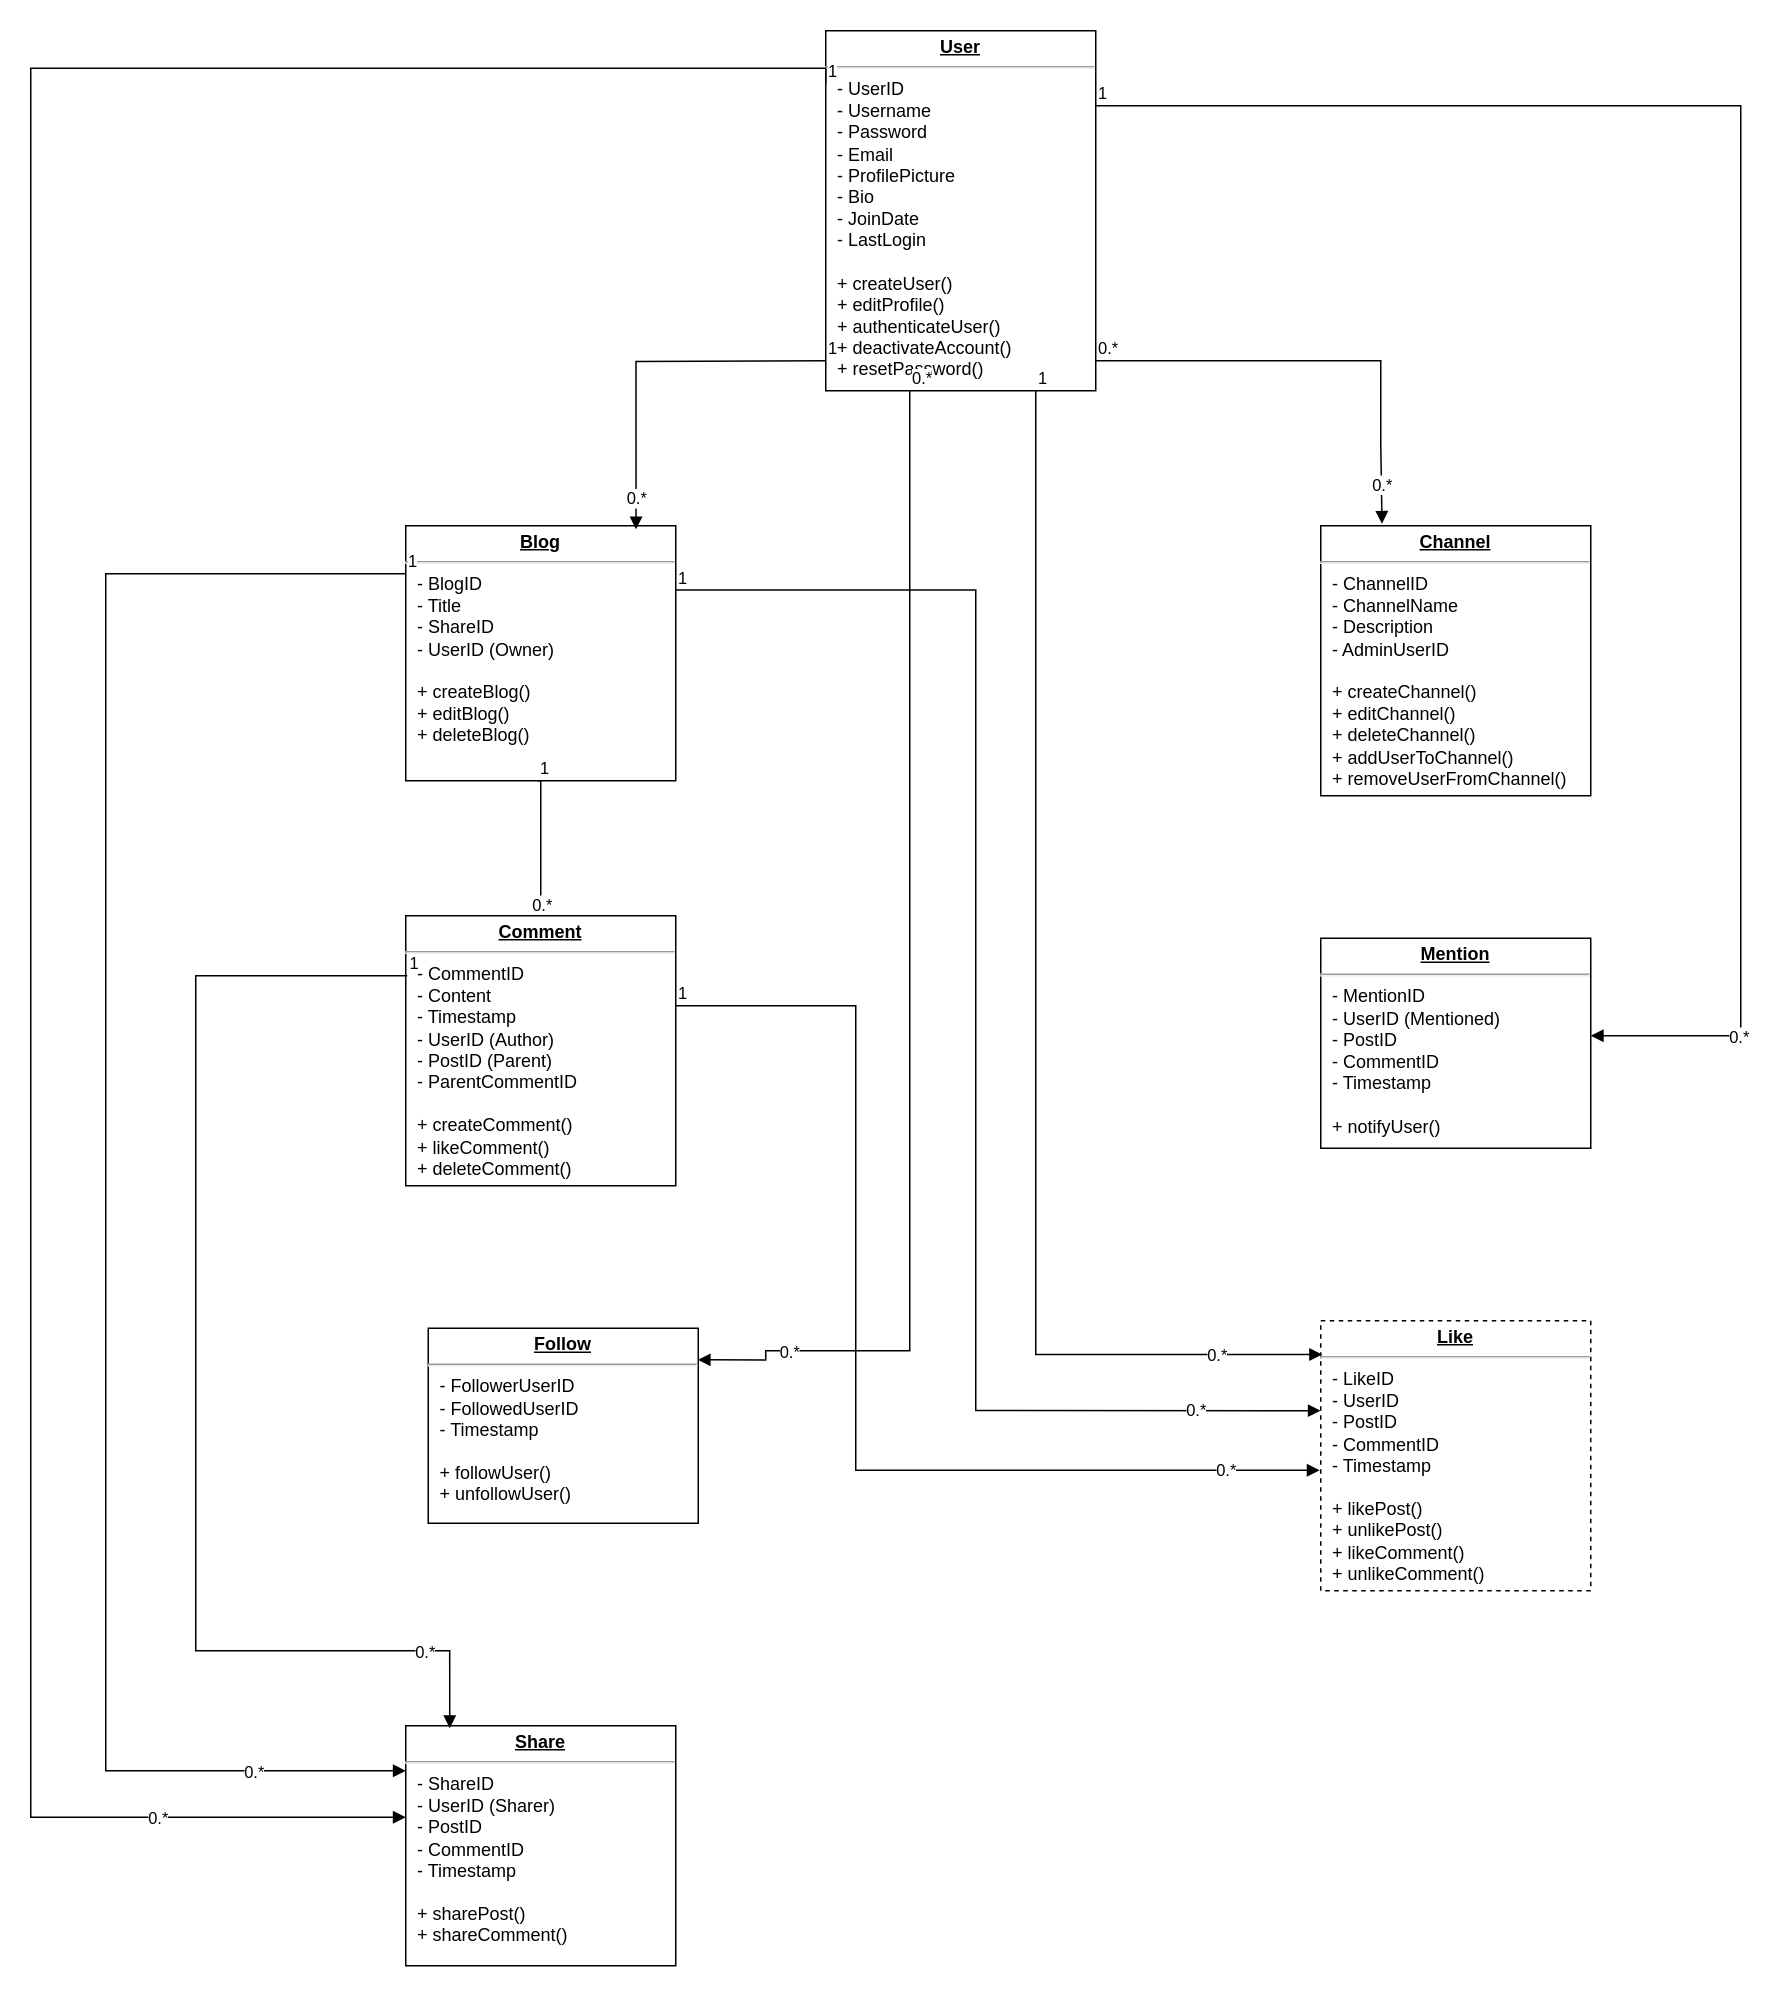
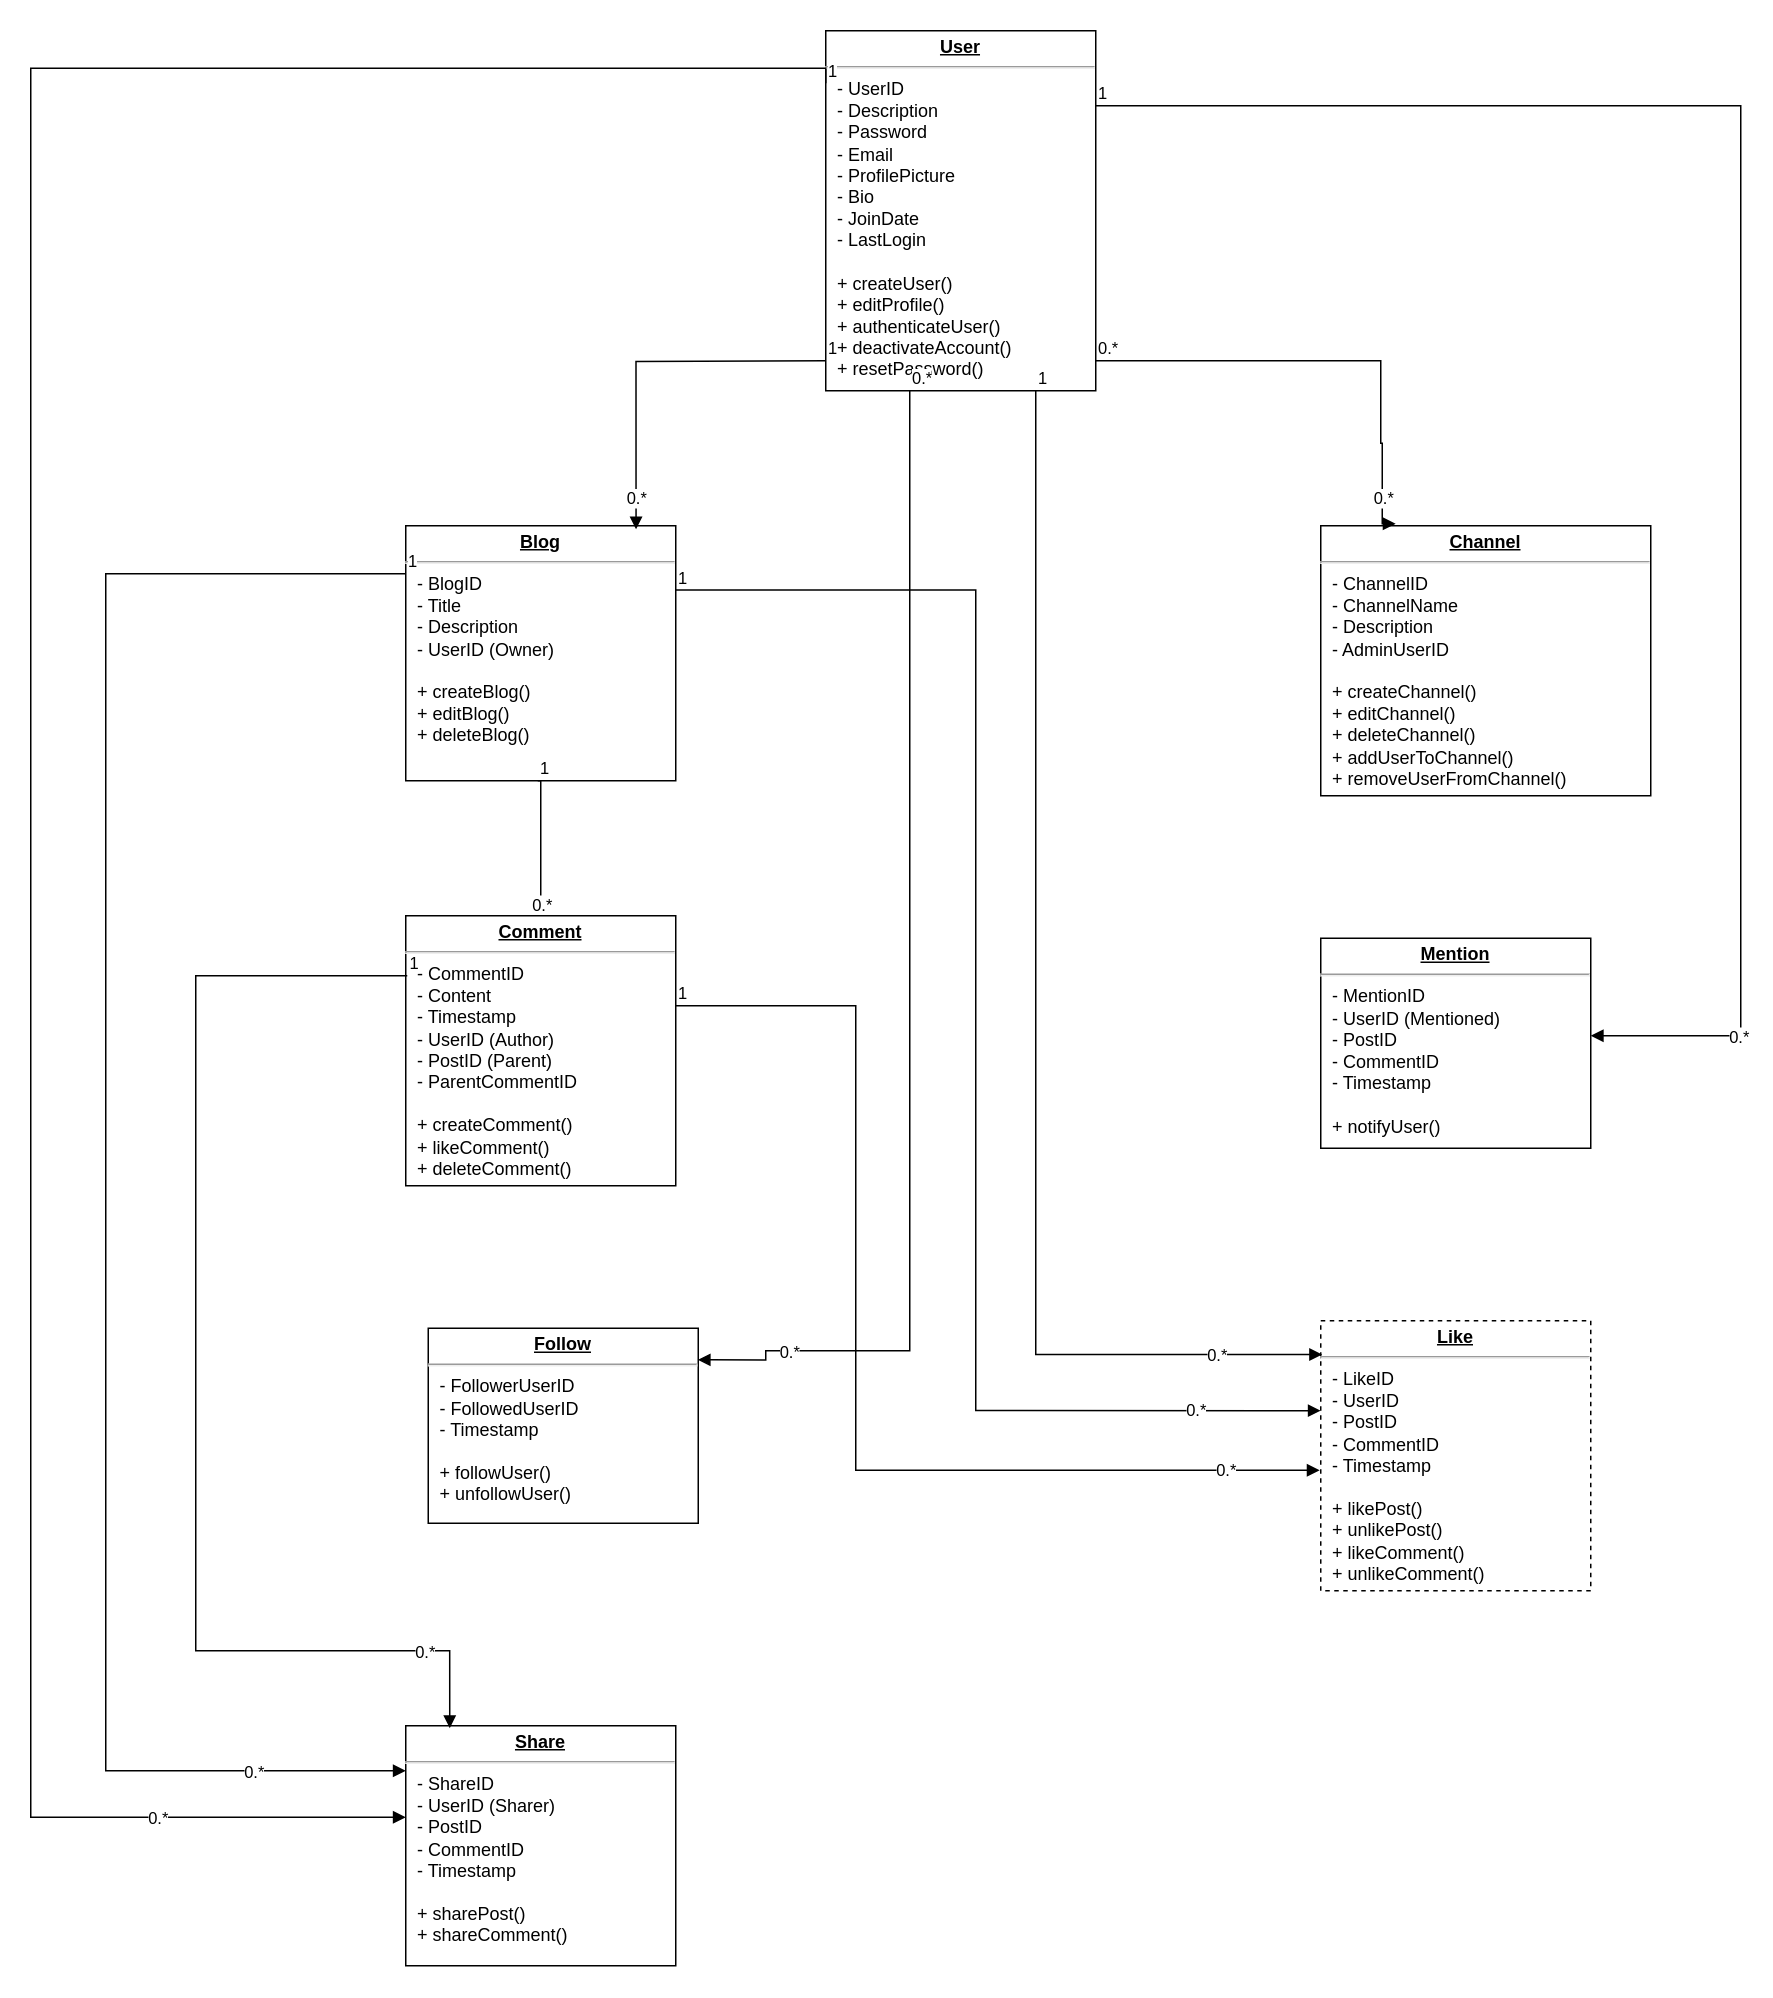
- <mxCell id="2" value="&lt;p style=&quot;margin:0px;margin-top:4px;text-align:center;text-decoration:underline;&quot;&gt;&lt;b&gt;User&lt;/b&gt;&lt;/p&gt;&lt;hr&gt;&lt;p style=&quot;margin:0px;margin-left:8px;&quot;&gt;- UserID&lt;/p&gt;&lt;p style=&quot;margin:0px;margin-left:8px;&quot;&gt;- Username&lt;/p&gt;&lt;p style=&quot;margin:0px;margin-left:8px;&quot;&gt;- Password&lt;/p&gt;&lt;p style=&quot;margin:0px;margin-left:8px;&quot;&gt;- Email&lt;/p&gt;&lt;p style=&quot;margin:0px;margin-left:8px;&quot;&gt;- ProfilePicture&lt;/p&gt;&lt;p style=&quot;margin:0px;margin-left:8px;&quot;&gt;- Bio&lt;/p&gt;&lt;p style=&quot;margin:0px;margin-left:8px;&quot;&gt;- JoinDate&lt;/p&gt;&lt;p style=&quot;margin:0px;margin-left:8px;&quot;&gt;- LastLogin&lt;/p&gt;&lt;p style=&quot;margin:0px;margin-left:8px;&quot;&gt;&lt;br&gt;&lt;/p&gt;&lt;p style=&quot;margin:0px;margin-left:8px;&quot;&gt;+ createUser()&lt;/p&gt;&lt;p style=&quot;margin:0px;margin-left:8px;&quot;&gt;+ editProfile()&lt;/p&gt;&lt;p style=&quot;margin:0px;margin-left:8px;&quot;&gt;+ authenticateUser()&lt;/p&gt;&lt;p style=&quot;margin:0px;margin-left:8px;&quot;&gt;+ deactivateAccount()&lt;/p&gt;&lt;p style=&quot;margin:0px;margin-left:8px;&quot;&gt;+ resetPassword()&lt;/p&gt;" style="verticalAlign=top;align=left;overflow=fill;fontSize=12;fontFamily=Helvetica;html=1;whiteSpace=wrap;" vertex="1" parent="1"><mxGeometry x="550" y="20" width="180" height="240" as="geometry" /></mxCell>
+ <mxCell id="2" value="&lt;p style=&quot;margin:0px;margin-top:4px;text-align:center;text-decoration:underline;&quot;&gt;&lt;b&gt;User&lt;/b&gt;&lt;/p&gt;&lt;hr&gt;&lt;p style=&quot;margin:0px;margin-left:8px;&quot;&gt;- UserID&lt;/p&gt;&lt;p style=&quot;margin:0px;margin-left:8px;&quot;&gt;- Description&lt;/p&gt;&lt;p style=&quot;margin:0px;margin-left:8px;&quot;&gt;- Password&lt;/p&gt;&lt;p style=&quot;margin:0px;margin-left:8px;&quot;&gt;- Email&lt;/p&gt;&lt;p style=&quot;margin:0px;margin-left:8px;&quot;&gt;- ProfilePicture&lt;/p&gt;&lt;p style=&quot;margin:0px;margin-left:8px;&quot;&gt;- Bio&lt;/p&gt;&lt;p style=&quot;margin:0px;margin-left:8px;&quot;&gt;- JoinDate&lt;/p&gt;&lt;p style=&quot;margin:0px;margin-left:8px;&quot;&gt;- LastLogin&lt;/p&gt;&lt;p style=&quot;margin:0px;margin-left:8px;&quot;&gt;&lt;br&gt;&lt;/p&gt;&lt;p style=&quot;margin:0px;margin-left:8px;&quot;&gt;+ createUser()&lt;/p&gt;&lt;p style=&quot;margin:0px;margin-left:8px;&quot;&gt;+ editProfile()&lt;/p&gt;&lt;p style=&quot;margin:0px;margin-left:8px;&quot;&gt;+ authenticateUser()&lt;/p&gt;&lt;p style=&quot;margin:0px;margin-left:8px;&quot;&gt;+ deactivateAccount()&lt;/p&gt;&lt;p style=&quot;margin:0px;margin-left:8px;&quot;&gt;+ resetPassword()&lt;/p&gt;" style="verticalAlign=top;align=left;overflow=fill;fontSize=12;fontFamily=Helvetica;html=1;whiteSpace=wrap;" vertex="1" parent="1"><mxGeometry x="550" y="20" width="180" height="240" as="geometry" /></mxCell>
- <mxCell id="3" value="&lt;p style=&quot;margin:0px;margin-top:4px;text-align:center;text-decoration:underline;&quot;&gt;&lt;b&gt;Blog&lt;/b&gt;&lt;/p&gt;&lt;hr&gt;&lt;p style=&quot;margin:0px;margin-left:8px;&quot;&gt;- BlogID&lt;/p&gt;&lt;p style=&quot;margin:0px;margin-left:8px;&quot;&gt;- Title&lt;/p&gt;&lt;p style=&quot;margin:0px;margin-left:8px;&quot;&gt;- ShareID&lt;/p&gt;&lt;p style=&quot;margin:0px;margin-left:8px;&quot;&gt;- UserID (Owner)&lt;/p&gt;&lt;p style=&quot;margin:0px;margin-left:8px;&quot;&gt;&lt;br&gt;&lt;/p&gt;&lt;p style=&quot;margin:0px;margin-left:8px;&quot;&gt;+ createBlog()&lt;/p&gt;&lt;p style=&quot;margin:0px;margin-left:8px;&quot;&gt;+ editBlog()&lt;/p&gt;&lt;p style=&quot;margin:0px;margin-left:8px;&quot;&gt;+ deleteBlog()&lt;/p&gt;" style="verticalAlign=top;align=left;overflow=fill;fontSize=12;fontFamily=Helvetica;html=1;whiteSpace=wrap;" vertex="1" parent="1"><mxGeometry x="270" y="350" width="180" height="170" as="geometry" /></mxCell>
+ <mxCell id="3" value="&lt;p style=&quot;margin:0px;margin-top:4px;text-align:center;text-decoration:underline;&quot;&gt;&lt;b&gt;Blog&lt;/b&gt;&lt;/p&gt;&lt;hr&gt;&lt;p style=&quot;margin:0px;margin-left:8px;&quot;&gt;- BlogID&lt;/p&gt;&lt;p style=&quot;margin:0px;margin-left:8px;&quot;&gt;- Title&lt;/p&gt;&lt;p style=&quot;margin:0px;margin-left:8px;&quot;&gt;- Description&lt;/p&gt;&lt;p style=&quot;margin:0px;margin-left:8px;&quot;&gt;- UserID (Owner)&lt;/p&gt;&lt;p style=&quot;margin:0px;margin-left:8px;&quot;&gt;&lt;br&gt;&lt;/p&gt;&lt;p style=&quot;margin:0px;margin-left:8px;&quot;&gt;+ createBlog()&lt;/p&gt;&lt;p style=&quot;margin:0px;margin-left:8px;&quot;&gt;+ editBlog()&lt;/p&gt;&lt;p style=&quot;margin:0px;margin-left:8px;&quot;&gt;+ deleteBlog()&lt;/p&gt;" style="verticalAlign=top;align=left;overflow=fill;fontSize=12;fontFamily=Helvetica;html=1;whiteSpace=wrap;" vertex="1" parent="1"><mxGeometry x="270" y="350" width="180" height="170" as="geometry" /></mxCell>
- <mxCell id="7" value="&lt;p style=&quot;margin:0px;margin-top:4px;text-align:center;text-decoration:underline;&quot;&gt;&lt;b&gt;Channel&lt;/b&gt;&lt;/p&gt;&lt;hr&gt;&lt;p style=&quot;margin:0px;margin-left:8px;&quot;&gt;- ChannelID&lt;/p&gt;&lt;p style=&quot;margin:0px;margin-left:8px;&quot;&gt;- ChannelName&lt;/p&gt;&lt;p style=&quot;margin:0px;margin-left:8px;&quot;&gt;- Description&lt;/p&gt;&lt;p style=&quot;margin:0px;margin-left:8px;&quot;&gt;- AdminUserID&lt;/p&gt;&lt;p style=&quot;margin:0px;margin-left:8px;&quot;&gt;&lt;br&gt;&lt;/p&gt;&lt;p style=&quot;margin:0px;margin-left:8px;&quot;&gt;+ createChannel()&lt;/p&gt;&lt;p style=&quot;margin:0px;margin-left:8px;&quot;&gt;+ editChannel()&lt;/p&gt;&lt;p style=&quot;margin:0px;margin-left:8px;&quot;&gt;+ deleteChannel()&lt;/p&gt;&lt;p style=&quot;margin:0px;margin-left:8px;&quot;&gt;+ addUserToChannel()&lt;/p&gt;&lt;p style=&quot;margin:0px;margin-left:8px;&quot;&gt;+ removeUserFromChannel()&lt;/p&gt;" style="verticalAlign=top;align=left;overflow=fill;fontSize=12;fontFamily=Helvetica;html=1;whiteSpace=wrap;" vertex="1" parent="1"><mxGeometry x="880" y="350" width="180" height="180" as="geometry" /></mxCell>
+ <mxCell id="7" value="&lt;p style=&quot;margin:0px;margin-top:4px;text-align:center;text-decoration:underline;&quot;&gt;&lt;b&gt;Channel&lt;/b&gt;&lt;/p&gt;&lt;hr&gt;&lt;p style=&quot;margin:0px;margin-left:8px;&quot;&gt;- ChannelID&lt;/p&gt;&lt;p style=&quot;margin:0px;margin-left:8px;&quot;&gt;- ChannelName&lt;/p&gt;&lt;p style=&quot;margin:0px;margin-left:8px;&quot;&gt;- Description&lt;/p&gt;&lt;p style=&quot;margin:0px;margin-left:8px;&quot;&gt;- AdminUserID&lt;/p&gt;&lt;p style=&quot;margin:0px;margin-left:8px;&quot;&gt;&lt;br&gt;&lt;/p&gt;&lt;p style=&quot;margin:0px;margin-left:8px;&quot;&gt;+ createChannel()&lt;/p&gt;&lt;p style=&quot;margin:0px;margin-left:8px;&quot;&gt;+ editChannel()&lt;/p&gt;&lt;p style=&quot;margin:0px;margin-left:8px;&quot;&gt;+ deleteChannel()&lt;/p&gt;&lt;p style=&quot;margin:0px;margin-left:8px;&quot;&gt;+ addUserToChannel()&lt;/p&gt;&lt;p style=&quot;margin:0px;margin-left:8px;&quot;&gt;+ removeUserFromChannel()&lt;/p&gt;" style="verticalAlign=top;align=left;overflow=fill;fontSize=12;fontFamily=Helvetica;html=1;whiteSpace=wrap;" vertex="1" parent="1"><mxGeometry x="880" y="350" width="220" height="180" as="geometry" /></mxCell>
